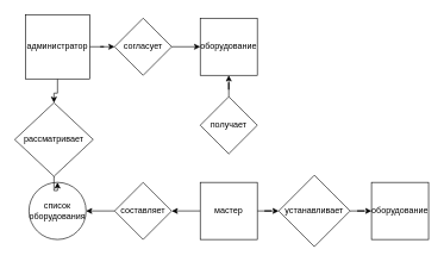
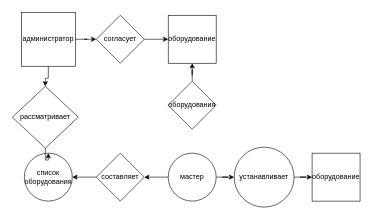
- <mxCell id="12" value="получает" style="rhombus;whiteSpace=wrap;html=1;" vertex="1" parent="1"><mxGeometry x="280" y="135" width="80" height="80" as="geometry" /></mxCell>
+ <mxCell id="12" value="оборудования" style="rhombus;whiteSpace=wrap;html=1;" vertex="1" parent="1"><mxGeometry x="280" y="135" width="80" height="80" as="geometry" /></mxCell>
- <mxCell id="7" value="мастер" style="whiteSpace=wrap;html=1;aspect=fixed;" vertex="1" parent="1"><mxGeometry x="280" y="255" width="80" height="80" as="geometry" /></mxCell>
+ <mxCell id="7" value="мастер" style="ellipse;whiteSpace=wrap;html=1;aspect=fixed;" vertex="1" parent="1"><mxGeometry x="280" y="255" width="80" height="80" as="geometry" /></mxCell>
- <mxCell id="20" value="устанавливает" style="rhombus;whiteSpace=wrap;html=1;" vertex="1" parent="1"><mxGeometry x="390" y="245" width="100" height="100" as="geometry" /></mxCell>
+ <mxCell id="20" value="устанавливает" style="ellipse;whiteSpace=wrap;html=1;" vertex="1" parent="1"><mxGeometry x="390" y="245" width="100" height="100" as="geometry" /></mxCell>
